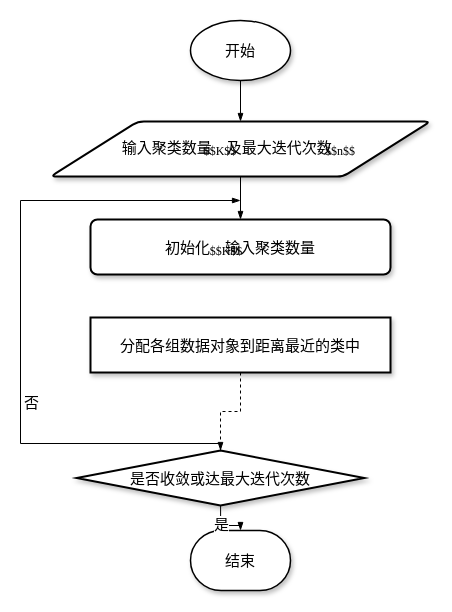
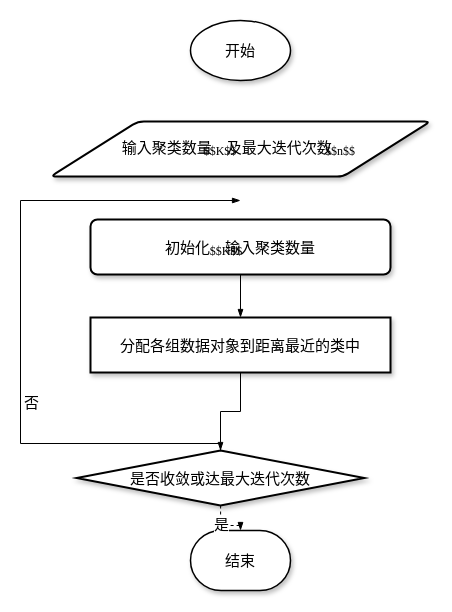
- <mxCell id="3" style="edgeStyle=orthogonalEdgeStyle;rounded=0;orthogonalLoop=1;jettySize=auto;html=1;fontFamily=PingFang SC;fontSize=15;endArrow=blockThin;endFill=1;" parent="1" source="4" target="14" edge="1"><mxGeometry relative="1" as="geometry" /></mxCell>
- <mxCell id="12" style="edgeStyle=orthogonalEdgeStyle;rounded=0;orthogonalLoop=1;jettySize=auto;html=1;fontFamily=PingFang SC;fontSize=15;endArrow=blockThin;endFill=1;" parent="1" source="14" target="17" edge="1"><mxGeometry relative="1" as="geometry" /></mxCell>
+ <mxCell id="13" style="edgeStyle=orthogonalEdgeStyle;rounded=0;orthogonalLoop=1;jettySize=auto;html=1;exitX=0.5;exitY=1;exitDx=0;exitDy=0;fontFamily=PingFang SC;fontSize=15;endArrow=blockThin;endFill=1;" parent="1" source="17" target="6" edge="1"><mxGeometry relative="1" as="geometry" /></mxCell>
- <mxCell id="5" style="edgeStyle=orthogonalEdgeStyle;rounded=0;orthogonalLoop=1;jettySize=auto;html=1;entryX=0.5;entryY=0;entryDx=0;entryDy=0;entryPerimeter=0;fontFamily=PingFang SC;fontSize=15;endArrow=blockThin;endFill=1;dashed=1;" parent="1" source="6" target="11" edge="1"><mxGeometry relative="1" as="geometry" /></mxCell>
+ <mxCell id="5" style="edgeStyle=orthogonalEdgeStyle;rounded=0;orthogonalLoop=1;jettySize=auto;html=1;entryX=0.5;entryY=0;entryDx=0;entryDy=0;entryPerimeter=0;fontFamily=PingFang SC;fontSize=15;endArrow=blockThin;endFill=1;" parent="1" source="6" target="11" edge="1"><mxGeometry relative="1" as="geometry" /></mxCell>
- <mxCell id="7" style="edgeStyle=orthogonalEdgeStyle;rounded=0;orthogonalLoop=1;jettySize=auto;html=1;fontFamily=PingFang SC;fontSize=15;endArrow=blockThin;endFill=1;" parent="1" source="11" target="2" edge="1"><mxGeometry relative="1" as="geometry" /></mxCell>
+ <mxCell id="7" style="edgeStyle=orthogonalEdgeStyle;rounded=0;orthogonalLoop=1;jettySize=auto;html=1;fontFamily=PingFang SC;fontSize=15;endArrow=blockThin;endFill=1;dashed=1;" parent="1" source="11" target="2" edge="1"><mxGeometry relative="1" as="geometry" /></mxCell>
